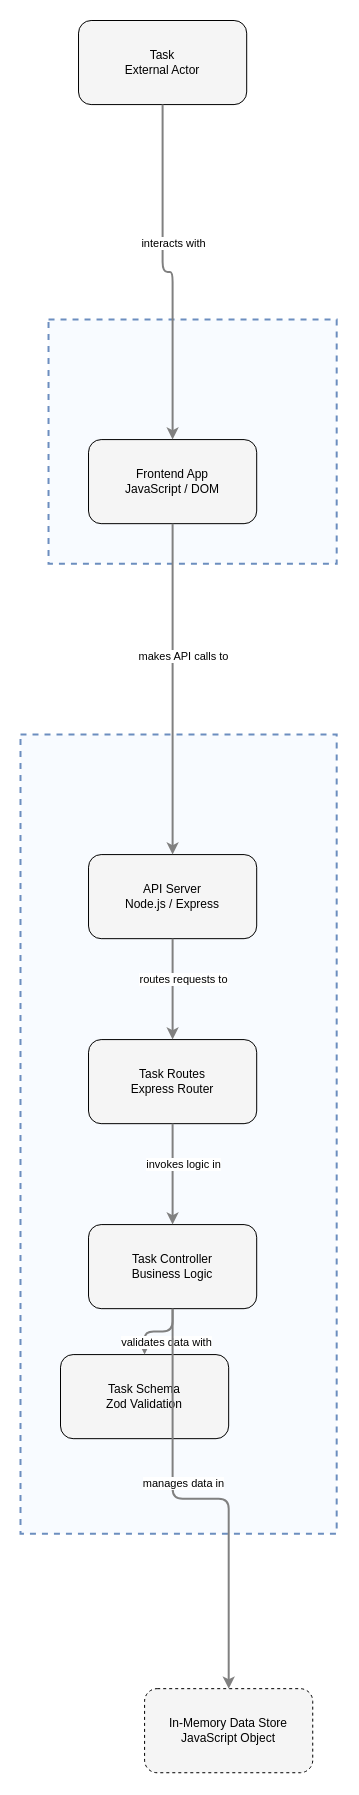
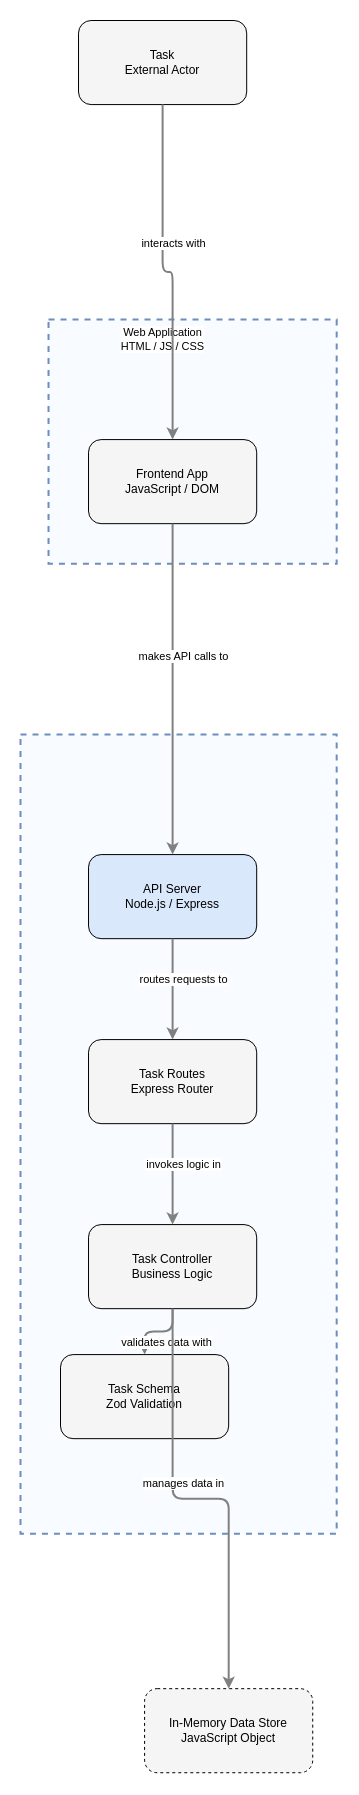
+ <mxCell id="4" value="Web Application&lt;br&gt;HTML / JS / CSS" style="edgeLabel;html=1;align=center;verticalAlign=middle;resizable=0;labelBackgroundColor=white;spacing=5" vertex="1" parent="1"><mxGeometry x="56.026" y="327.079" width="212.158" height="24" as="geometry" /></mxCell>
- <mxCell id="8" value="API Server&lt;br&gt;Node.js / Express" style="rounded=1;whiteSpace=wrap;html=1;fillColor=#f5f5f5" vertex="1" parent="2"><mxGeometry x="68.026" y="120" width="168.158" height="84.079" as="geometry" /></mxCell>
+ <mxCell id="8" value="API Server&lt;br&gt;Node.js / Express" style="rounded=1;whiteSpace=wrap;html=1;fillColor=#dae8fc;" vertex="1" parent="2"><mxGeometry x="68.026" y="120" width="168.158" height="84.079" as="geometry" /></mxCell>
